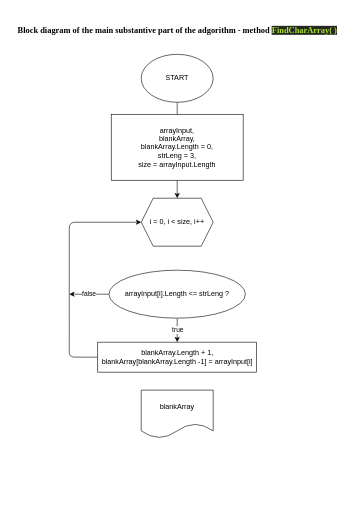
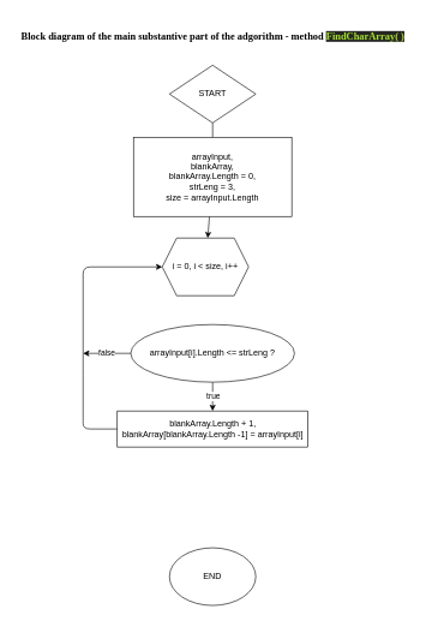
- <mxCell id="3" value="START" style="ellipse;whiteSpace=wrap;html=1;" vertex="1" parent="1"><mxGeometry x="235" y="90" width="120" height="80" as="geometry" /></mxCell>
+ <mxCell id="3" value="START" style="rhombus;whiteSpace=wrap;html=1;" vertex="1" parent="1"><mxGeometry x="235" y="90" width="120" height="80" as="geometry" /></mxCell>
- <mxCell id="6" value="i = 0, i &amp;lt; size, i++" style="shape=hexagon;perimeter=hexagonPerimeter2;whiteSpace=wrap;html=1;fixedSize=1;rounded=0;" vertex="1" parent="1"><mxGeometry x="235" y="330" width="120" height="80" as="geometry" /></mxCell>
+ <mxCell id="6" value="i = 0, i &amp;lt; size, i++" style="shape=hexagon;perimeter=hexagonPerimeter2;whiteSpace=wrap;html=1;fixedSize=1;rounded=0;" vertex="1" parent="1"><mxGeometry x="225" y="330" width="120" height="80" as="geometry" /></mxCell>
- <mxCell id="13" value="blankArray" style="shape=document;whiteSpace=wrap;html=1;boundedLbl=1;" vertex="1" parent="1"><mxGeometry x="235" y="650" width="120" height="80" as="geometry" /></mxCell>
+ <mxCell id="14" value="END" style="ellipse;whiteSpace=wrap;html=1;" vertex="1" parent="1"><mxGeometry x="235" y="760" width="120" height="80" as="geometry" /></mxCell>
